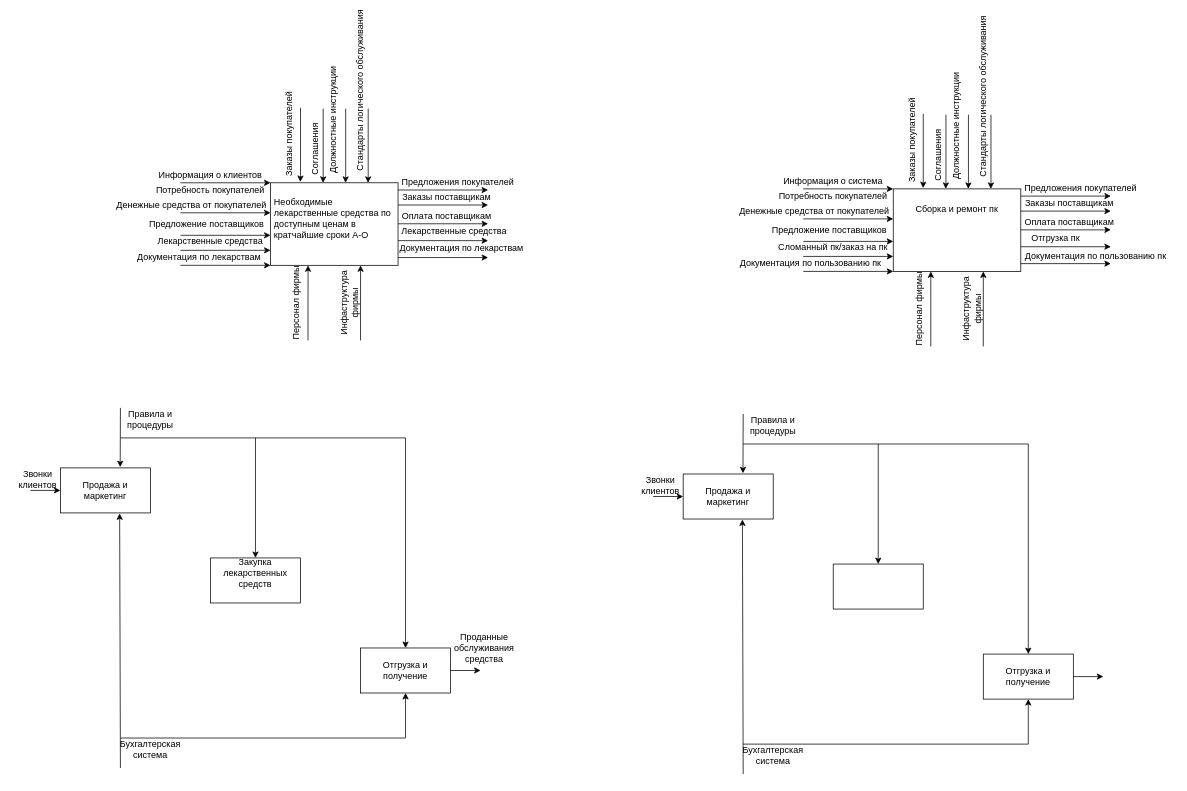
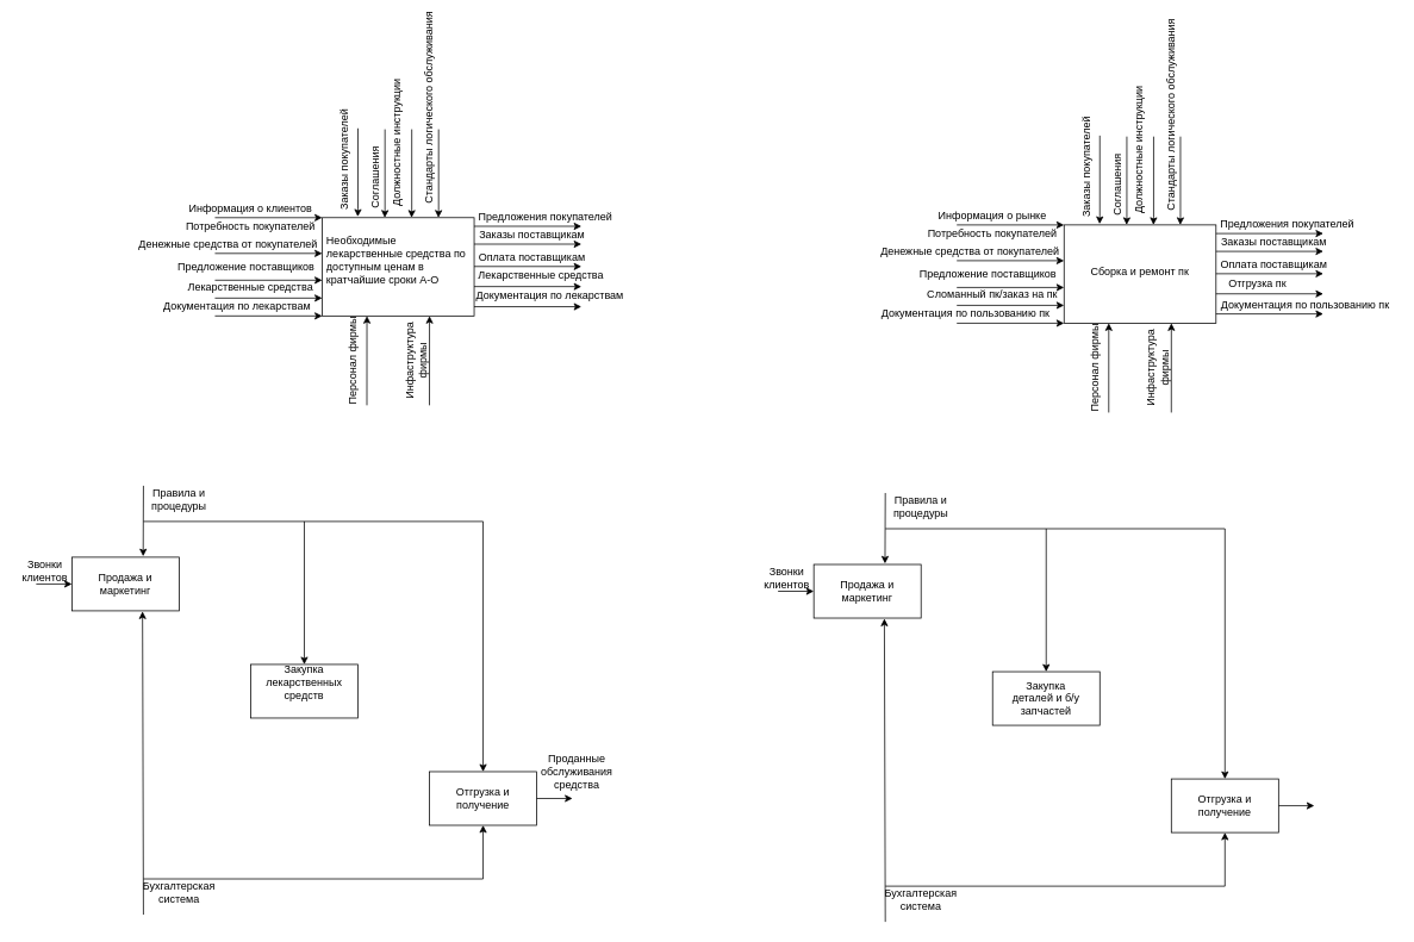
- <mxCell id="72" value="Информация о система" style="text;html=1;strokeColor=none;fillColor=none;align=center;verticalAlign=middle;whiteSpace=wrap;rounded=0;" vertex="1" parent="1"><mxGeometry x="1030" y="147.12" width="160" height="20" as="geometry" /></mxCell>
+ <mxCell id="72" value="Информация о рынке" style="text;html=1;strokeColor=none;fillColor=none;align=center;verticalAlign=middle;whiteSpace=wrap;rounded=0;" vertex="1" parent="1"><mxGeometry x="1030" y="147.12" width="160" height="20" as="geometry" /></mxCell>
- <mxCell id="57" value="Сборка и ремонт пк" style="text;html=1;strokeColor=none;fillColor=none;spacing=5;spacingTop=-20;whiteSpace=wrap;overflow=hidden;rounded=0;" vertex="1" parent="1"><mxGeometry x="1215" y="197.75" width="120" height="15.63" as="geometry" /></mxCell>
+ <mxCell id="57" value="Сборка и ремонт пк" style="text;html=1;strokeColor=none;fillColor=none;spacing=5;spacingTop=-20;whiteSpace=wrap;overflow=hidden;rounded=0;" vertex="1" parent="1"><mxGeometry x="1215" y="222.75" width="120" height="15.63" as="geometry" /></mxCell>
+ <mxCell id="95" value="Закупка деталей и б/у запчастей" style="text;html=1;strokeColor=none;fillColor=none;align=center;verticalAlign=middle;whiteSpace=wrap;rounded=0;" vertex="1" parent="1"><mxGeometry x="1130" y="682.12" width="80" height="30" as="geometry" /></mxCell>
